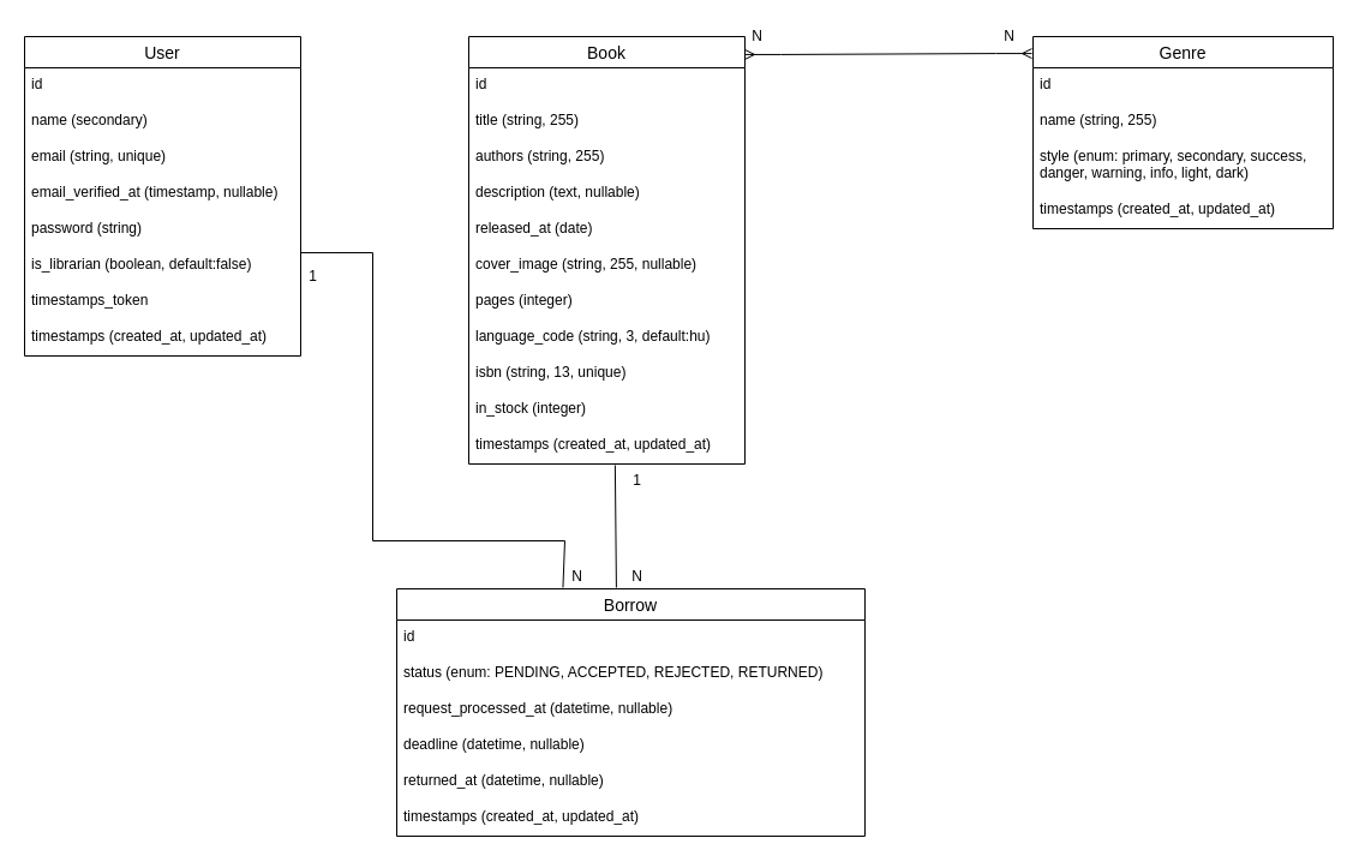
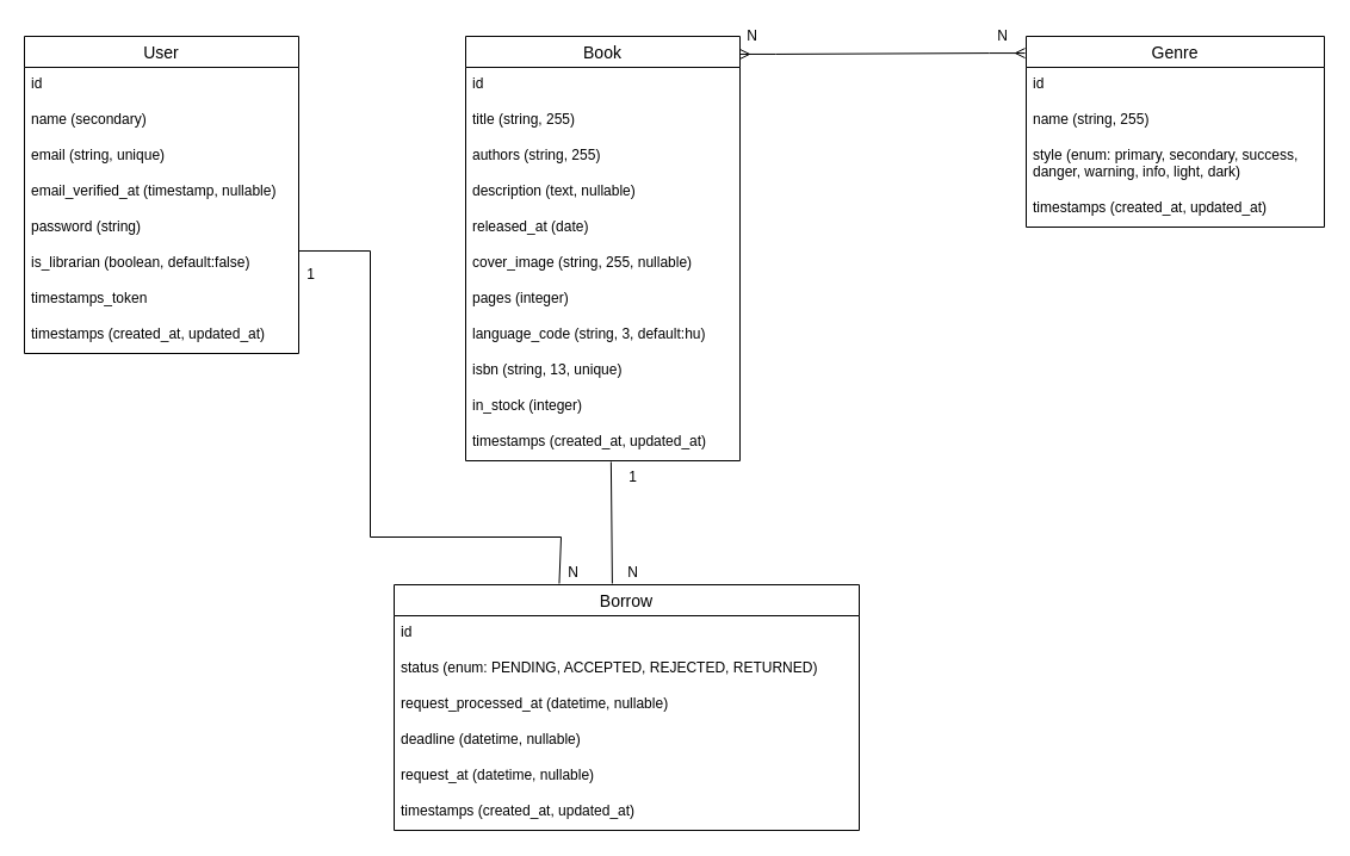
- <mxCell id="33" value="returned_at (datetime, nullable)" style="text;strokeColor=none;fillColor=none;spacingLeft=4;spacingRight=4;overflow=hidden;rotatable=0;points=[[0,0.5],[1,0.5]];portConstraint=eastwest;fontSize=12;" vertex="1" parent="28"><mxGeometry y="146" width="390" height="30" as="geometry" /></mxCell>
+ <mxCell id="33" value="request_at (datetime, nullable)" style="text;strokeColor=none;fillColor=none;spacingLeft=4;spacingRight=4;overflow=hidden;rotatable=0;points=[[0,0.5],[1,0.5]];portConstraint=eastwest;fontSize=12;" vertex="1" parent="28"><mxGeometry y="146" width="390" height="30" as="geometry" /></mxCell>
